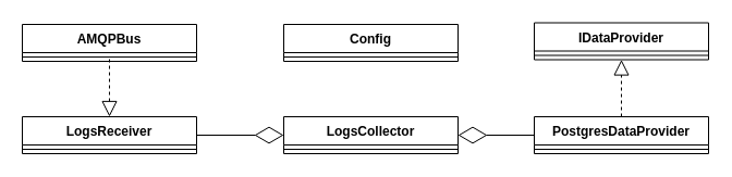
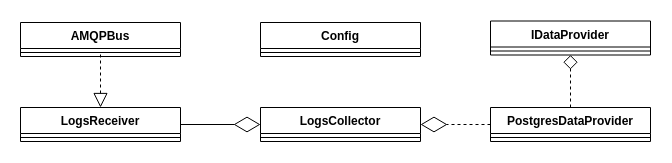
- <mxCell id="14" value="" style="endArrow=block;dashed=1;endFill=0;endSize=12;html=1;rounded=0;entryX=0.5;entryY=1;entryDx=0;entryDy=0;exitX=0.5;exitY=0;exitDx=0;exitDy=0;" parent="1" source="6" target="4" edge="1"><mxGeometry width="160" relative="1" as="geometry"><mxPoint x="400" y="327" as="sourcePoint" /><mxPoint x="560" y="327" as="targetPoint" /></mxGeometry></mxCell>
+ <mxCell id="14" value="" style="endArrow=diamond;dashed=1;endFill=0;endSize=12;html=1;rounded=0;entryX=0.5;entryY=1;entryDx=0;entryDy=0;exitX=0.5;exitY=0;exitDx=0;exitDy=0;" parent="1" source="6" target="4" edge="1"><mxGeometry width="160" relative="1" as="geometry"><mxPoint x="400" y="327" as="sourcePoint" /><mxPoint x="560" y="327" as="targetPoint" /></mxGeometry></mxCell>
- <mxCell id="17" value="" style="endArrow=diamondThin;endFill=0;endSize=24;html=1;rounded=0;entryX=1;entryY=0.5;entryDx=0;entryDy=0;exitX=0;exitY=0.5;exitDx=0;exitDy=0;" edge="1" parent="1" source="6" target="8"><mxGeometry width="160" relative="1" as="geometry"><mxPoint x="320" y="312" as="sourcePoint" /><mxPoint x="480" y="312" as="targetPoint" /></mxGeometry></mxCell>
+ <mxCell id="17" value="" style="endArrow=diamondThin;endFill=0;endSize=24;html=1;rounded=0;entryX=1;entryY=0.5;entryDx=0;entryDy=0;exitX=0;exitY=0.5;exitDx=0;exitDy=0;dashed=1;" edge="1" parent="1" source="6" target="8"><mxGeometry width="160" relative="1" as="geometry"><mxPoint x="320" y="312" as="sourcePoint" /><mxPoint x="480" y="312" as="targetPoint" /></mxGeometry></mxCell>
